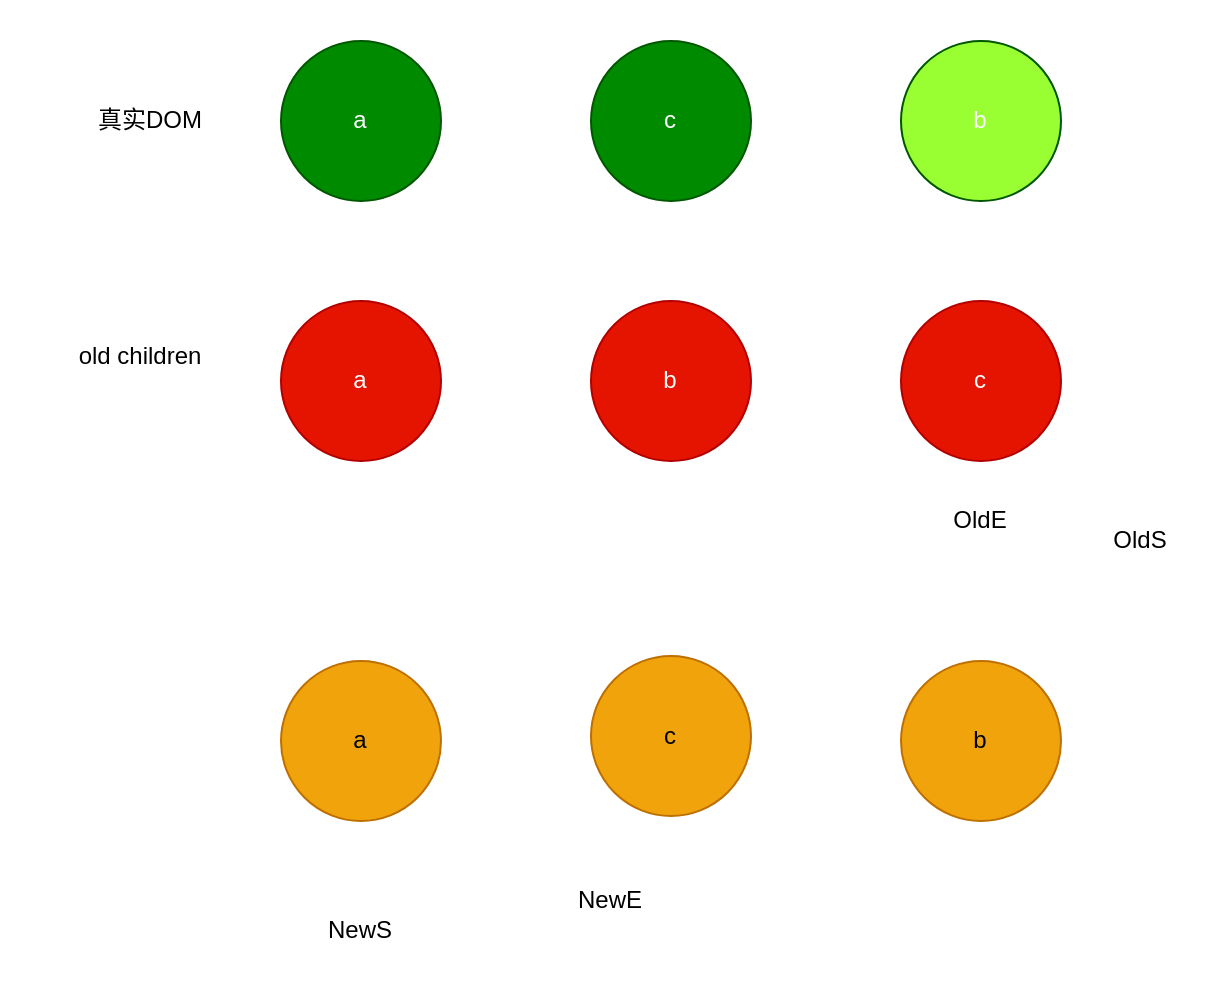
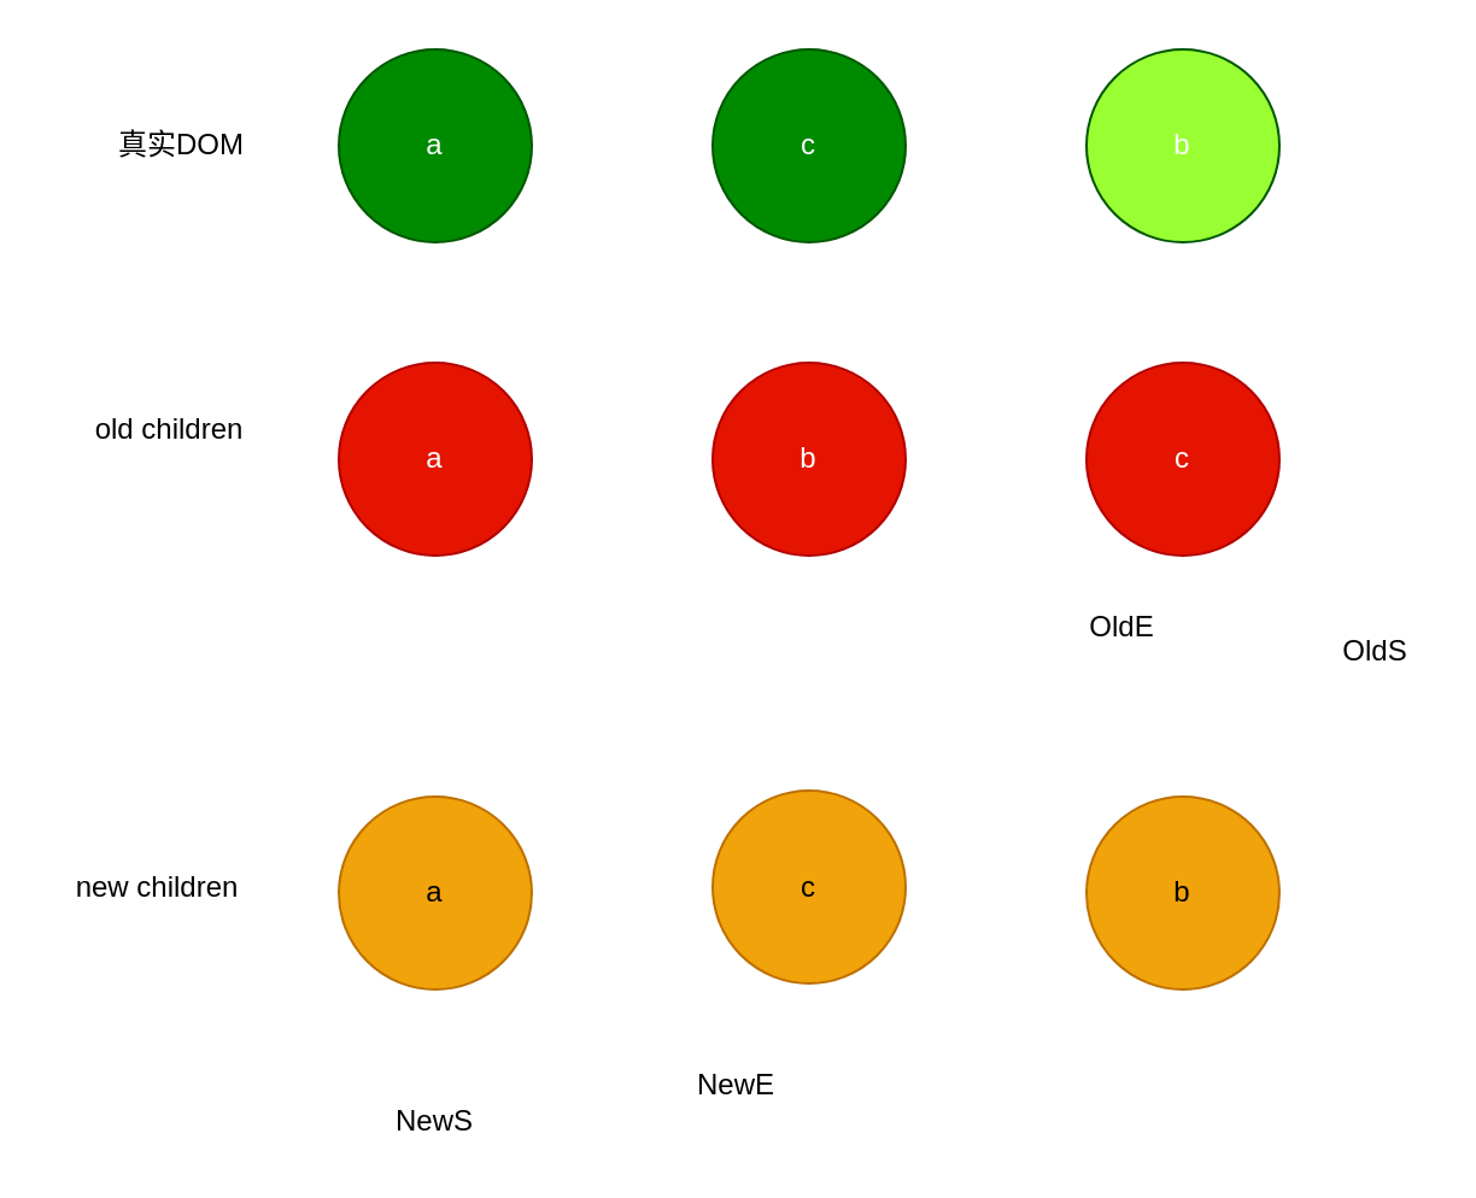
- <mxCell id="9" value="OldE" style="text;html=1;strokeColor=none;fillColor=none;align=center;verticalAlign=middle;whiteSpace=wrap;rounded=0;" parent="1" vertex="1"><mxGeometry x="470" y="250" width="40" height="20" as="geometry" /></mxCell>
+ <mxCell id="9" value="OldE" style="text;html=1;strokeColor=none;fillColor=none;align=center;verticalAlign=middle;whiteSpace=wrap;rounded=0;" parent="1" vertex="1"><mxGeometry x="445" y="250" width="40" height="20" as="geometry" /></mxCell>
+ <mxCell id="17" value="new children" style="text;html=1;strokeColor=none;fillColor=none;align=center;verticalAlign=middle;whiteSpace=wrap;rounded=0;" parent="1" vertex="1"><mxGeometry x="20" y="350" width="90" height="35" as="geometry" /></mxCell>
